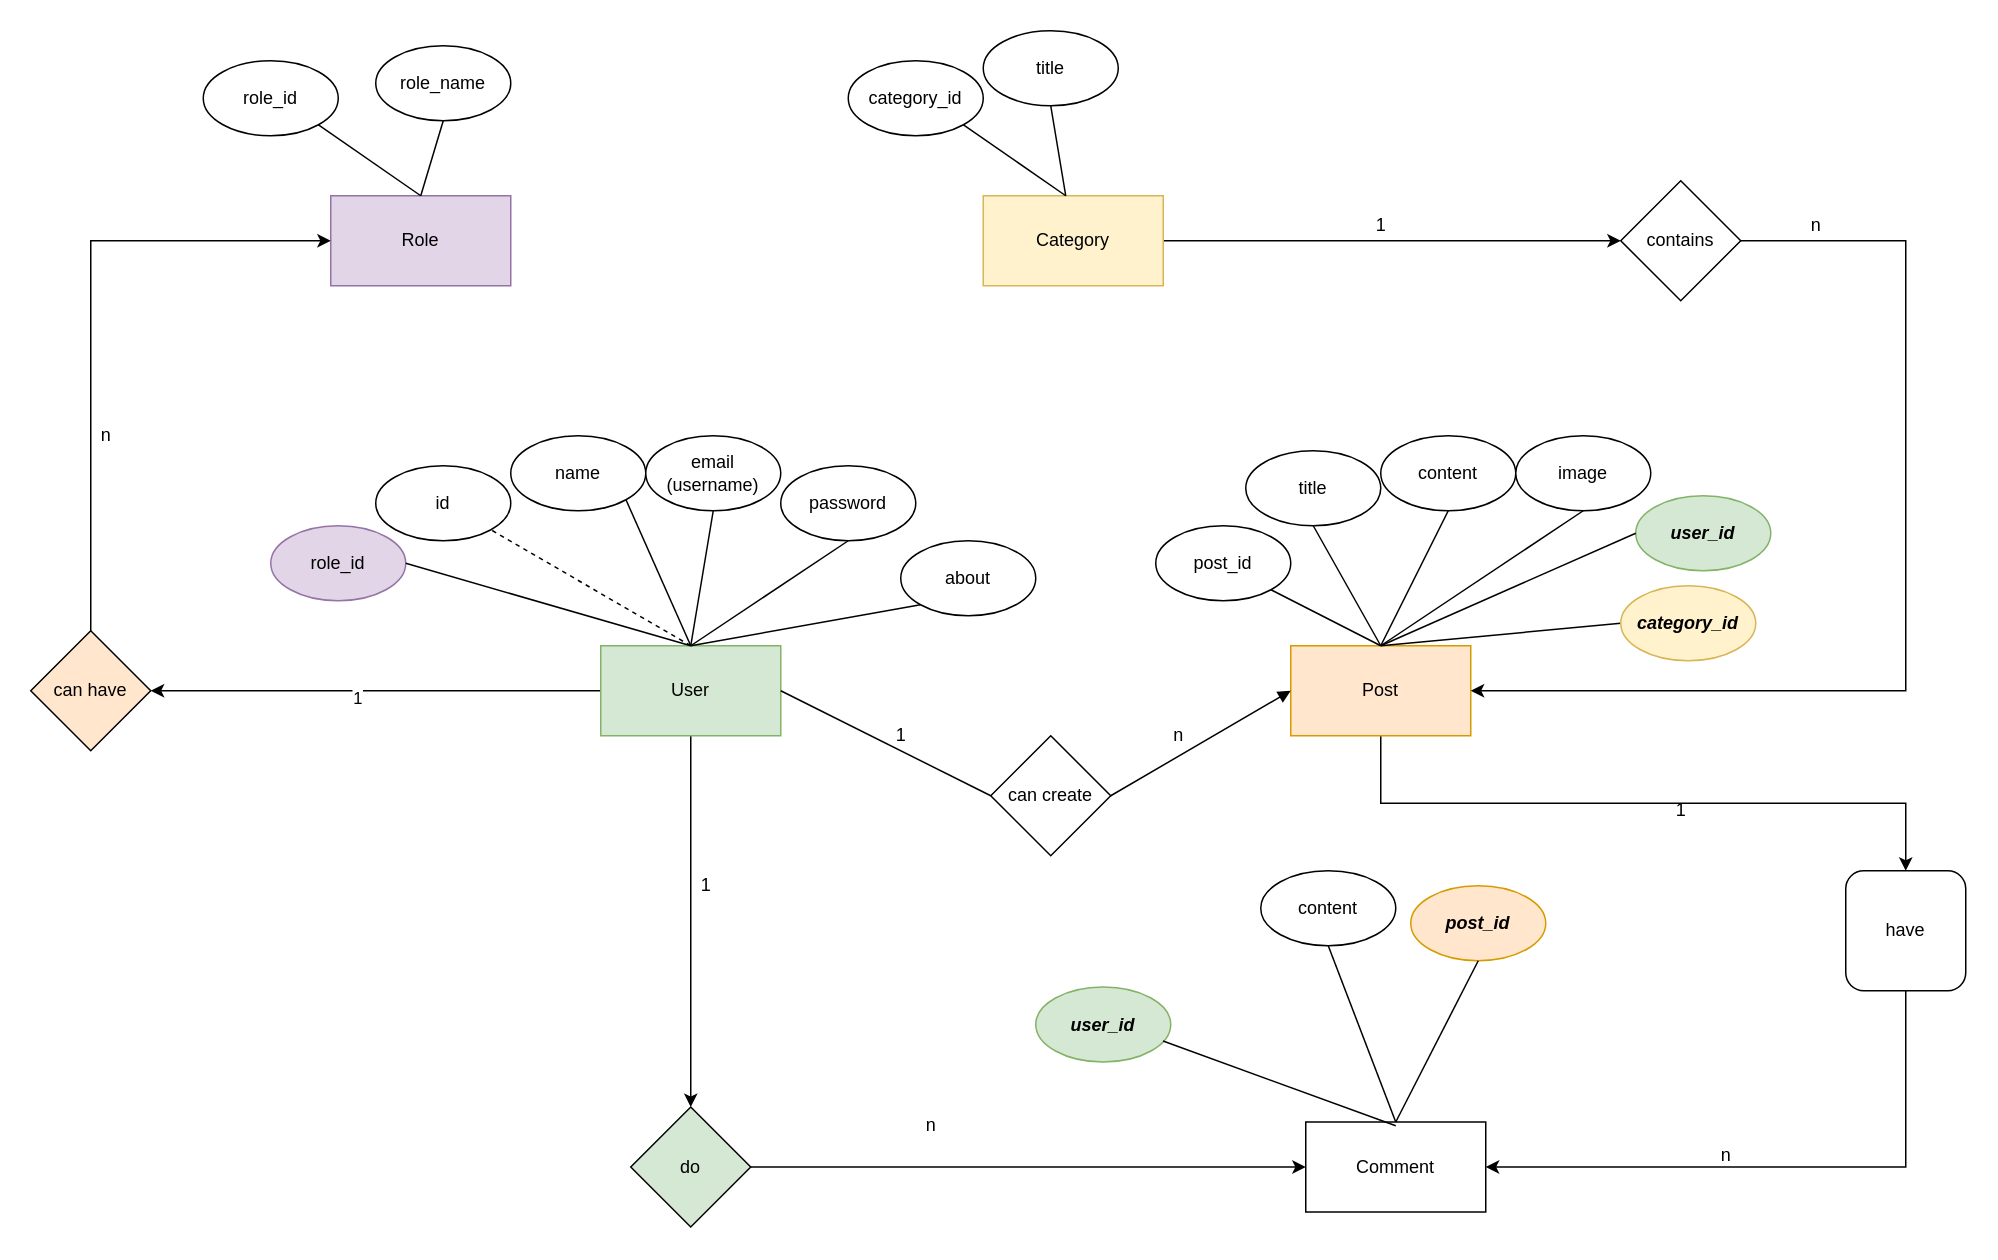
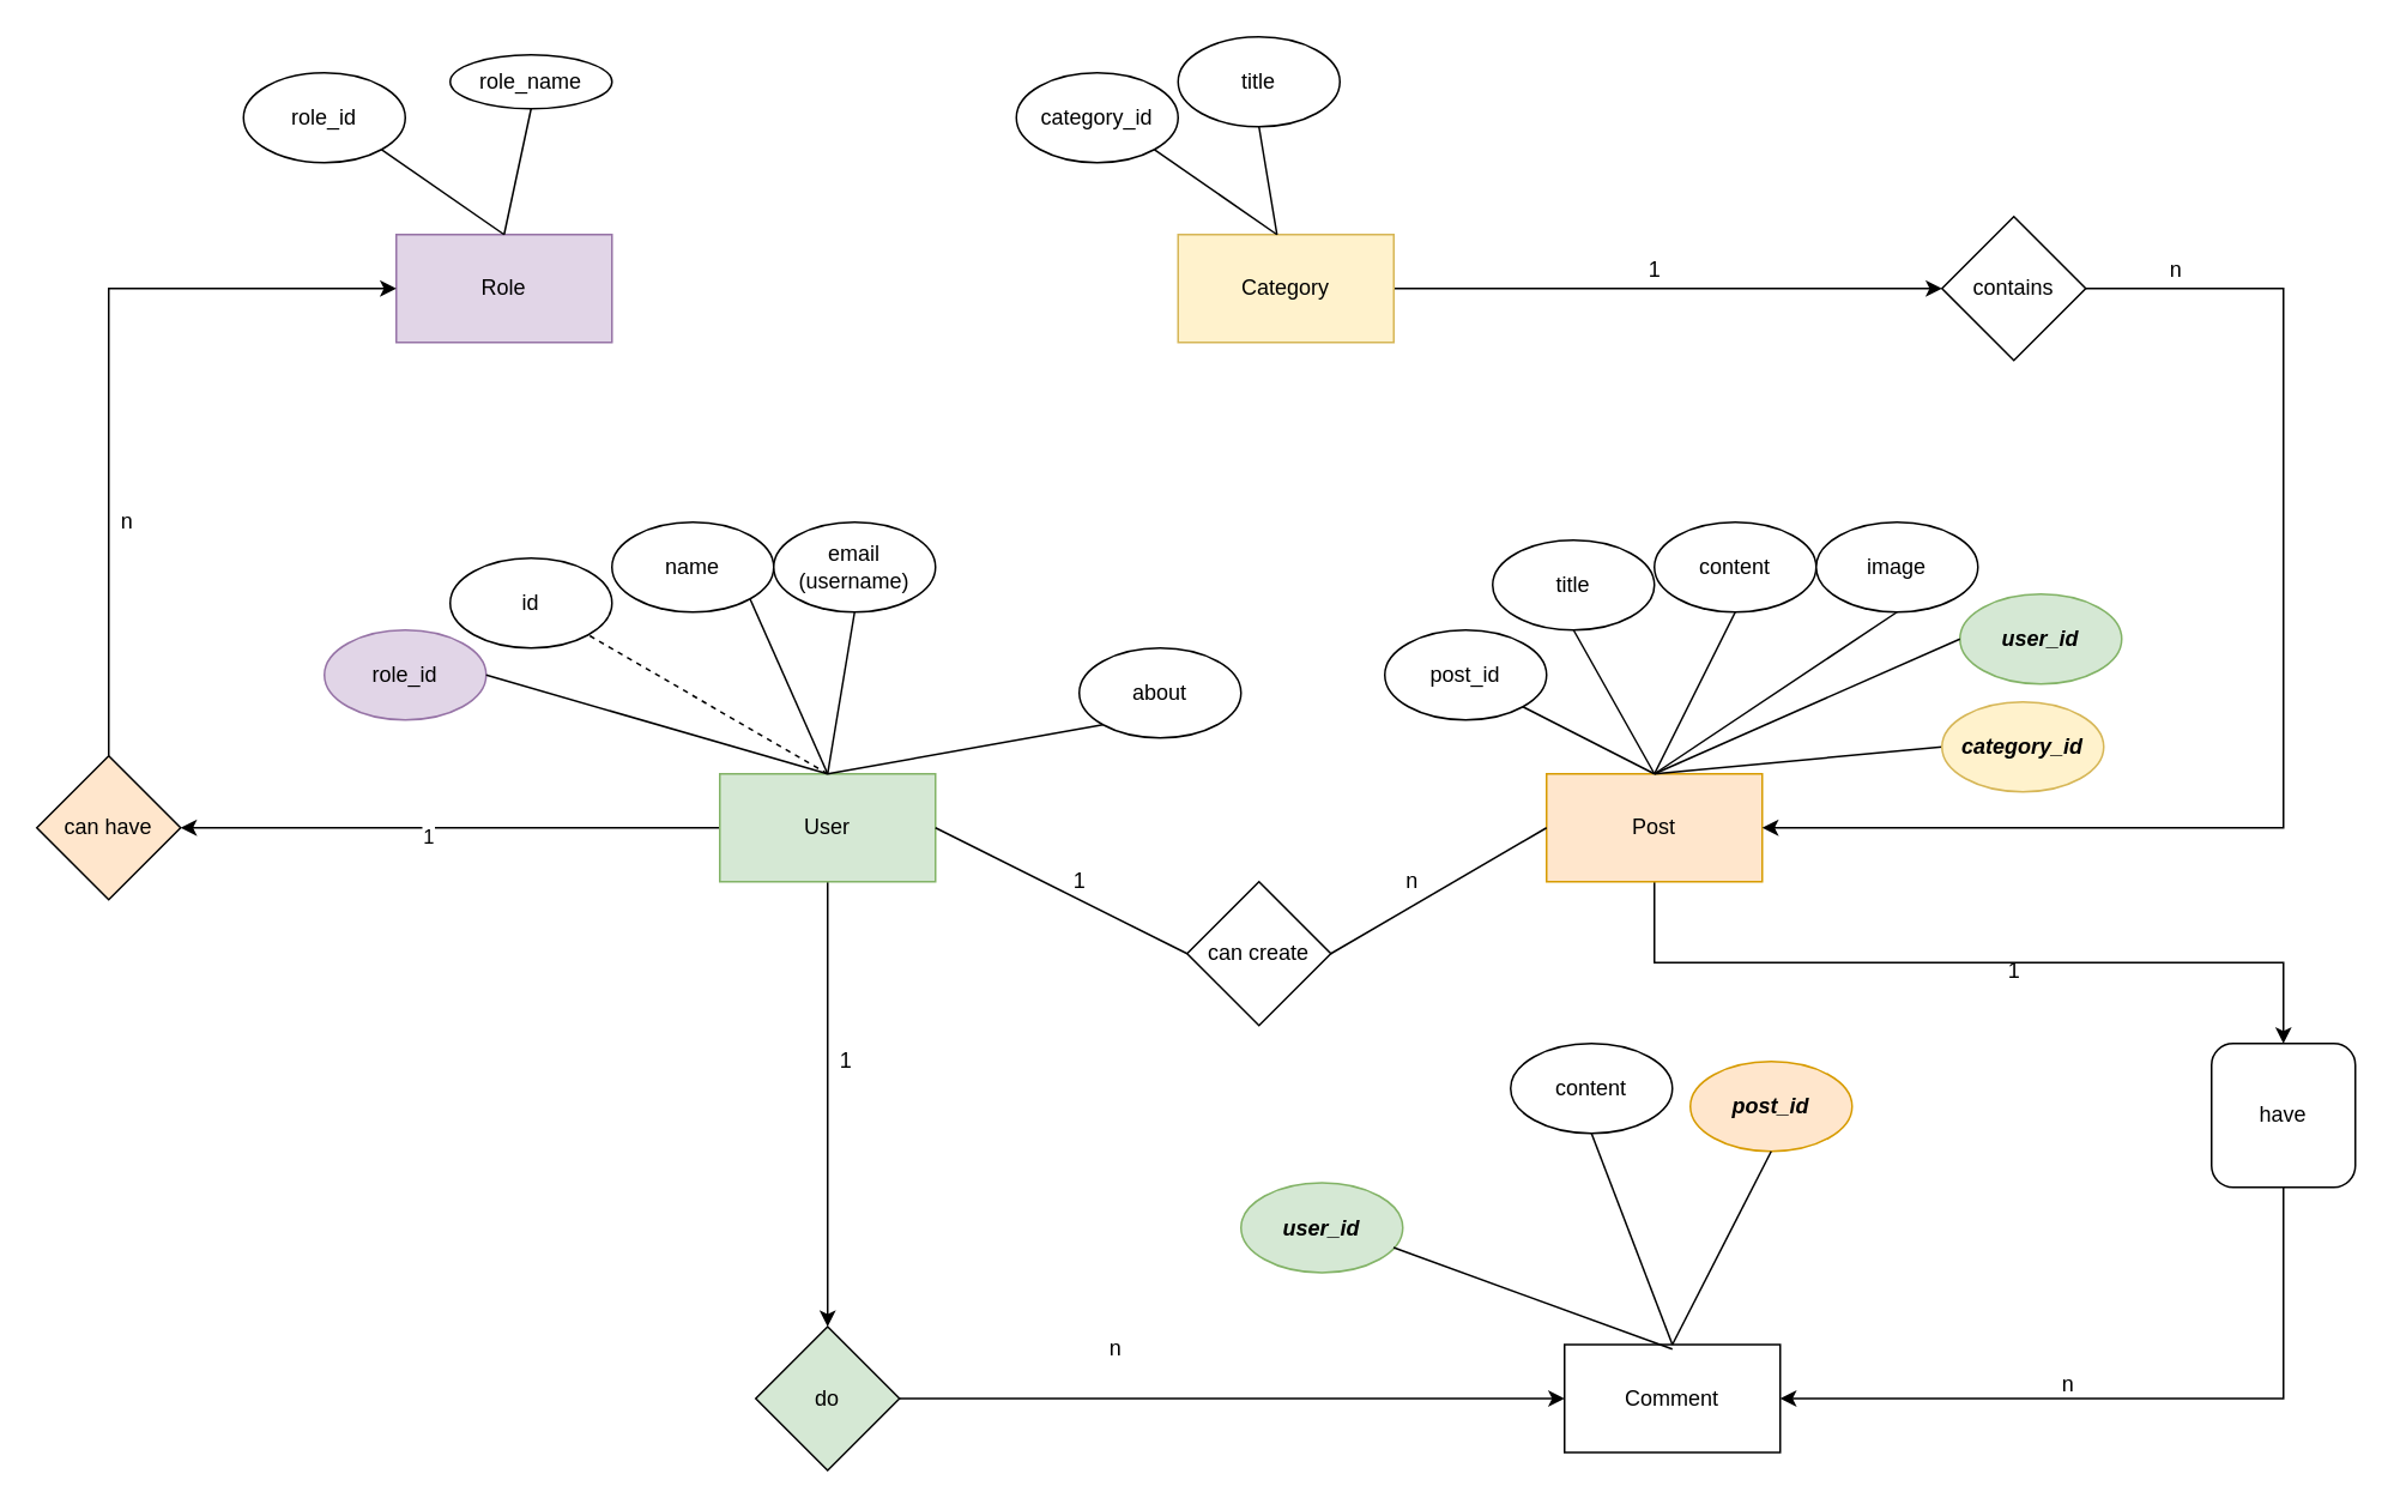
- <mxCell id="63" value="role_name" style="ellipse;whiteSpace=wrap;html=1;" vertex="1" parent="1"><mxGeometry x="250" y="30" width="90" height="50" as="geometry" /></mxCell>
+ <mxCell id="63" value="role_name" style="ellipse;whiteSpace=wrap;html=1;" vertex="1" parent="1"><mxGeometry x="250" y="30" width="90" height="30" as="geometry" /></mxCell>
- <mxCell id="12" value="password" style="ellipse;whiteSpace=wrap;html=1;" vertex="1" parent="1"><mxGeometry x="520" y="310" width="90" height="50" as="geometry" /></mxCell>
- <mxCell id="13" value="" style="endArrow=none;html=1;rounded=0;entryX=0.5;entryY=1;entryDx=0;entryDy=0;exitX=0.5;exitY=0;exitDx=0;exitDy=0;" edge="1" target="12" parent="1" source="5"><mxGeometry width="50" height="50" relative="1" as="geometry"><mxPoint x="680" y="410" as="sourcePoint" /><mxPoint x="1050" y="340" as="targetPoint" /></mxGeometry></mxCell>
- <mxCell id="30" value="" style="endArrow=block;html=1;rounded=0;entryX=0;entryY=0.5;entryDx=0;entryDy=0;exitX=1;exitY=0.5;exitDx=0;exitDy=0;" edge="1" parent="1" source="28" target="17"><mxGeometry width="50" height="50" relative="1" as="geometry"><mxPoint x="705" y="440" as="sourcePoint" /><mxPoint x="845" y="510" as="targetPoint" /></mxGeometry></mxCell>
+ <mxCell id="30" value="" style="endArrow=none;html=1;rounded=0;entryX=0;entryY=0.5;entryDx=0;entryDy=0;exitX=1;exitY=0.5;exitDx=0;exitDy=0;" edge="1" parent="1" source="28" target="17"><mxGeometry width="50" height="50" relative="1" as="geometry"><mxPoint x="705" y="440" as="sourcePoint" /><mxPoint x="845" y="510" as="targetPoint" /></mxGeometry></mxCell>
